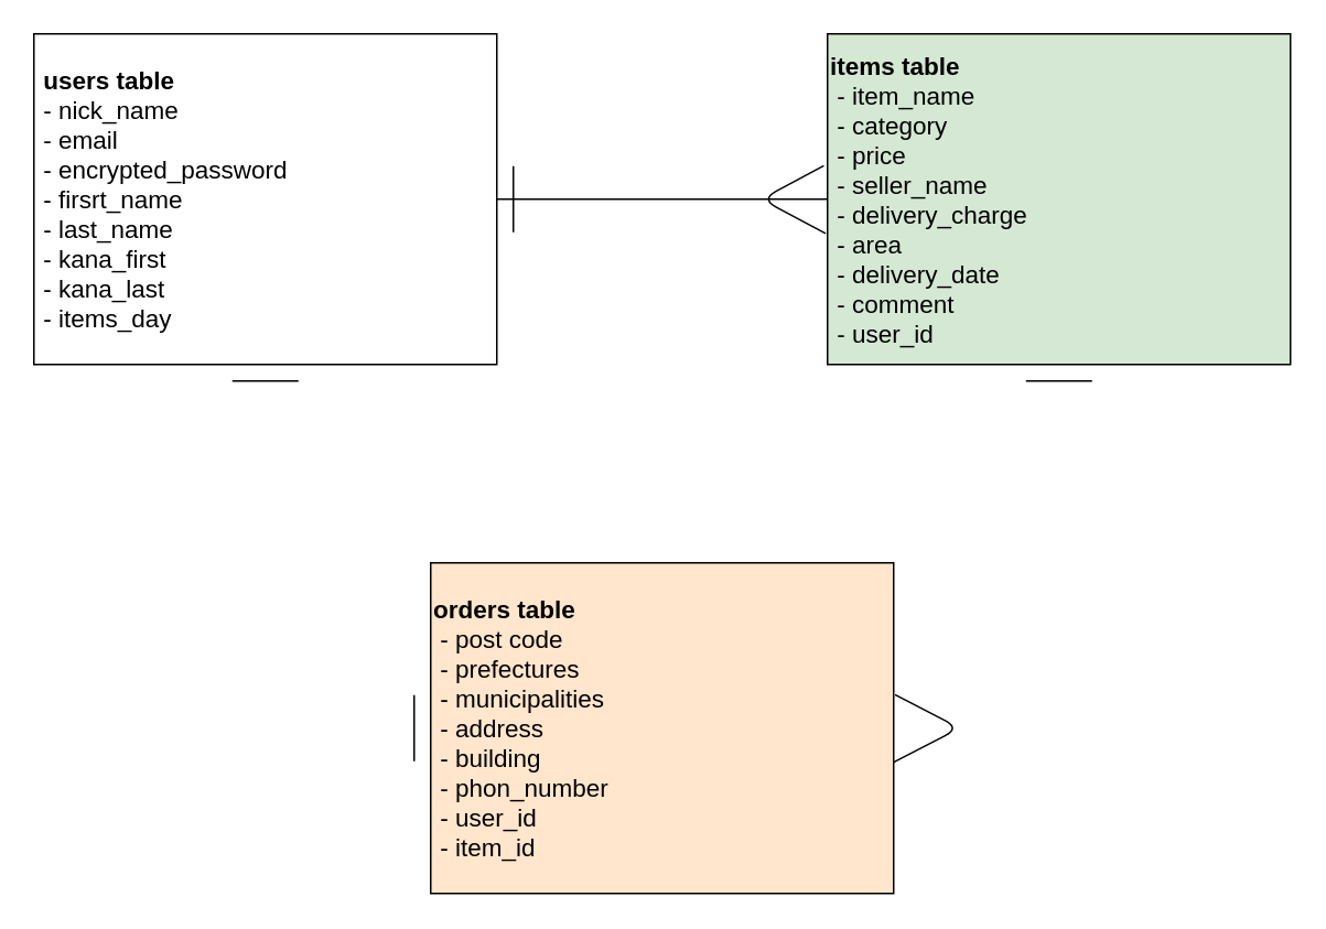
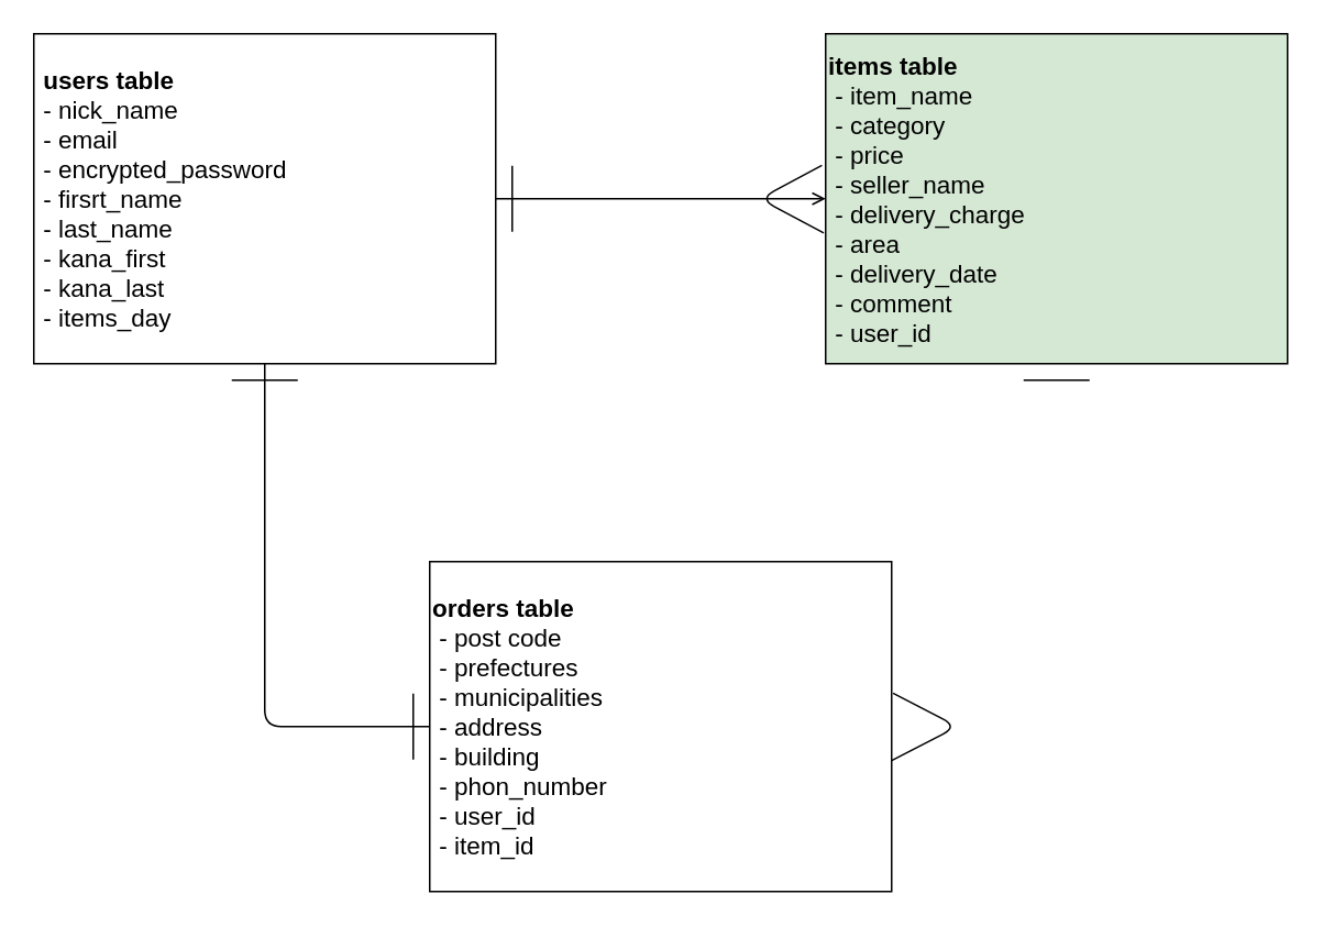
- <mxCell id="5" value="" style="endArrow=none;html=1;fontSize=15;exitX=1;exitY=0.5;exitDx=0;exitDy=0;entryX=0;entryY=0.5;entryDx=0;entryDy=0;" edge="1" parent="1" source="4" target="3"><mxGeometry width="50" height="50" relative="1" as="geometry"><mxPoint x="240" y="340" as="sourcePoint" /><mxPoint x="290" y="290" as="targetPoint" /></mxGeometry></mxCell>
+ <mxCell id="5" value="" style="endArrow=open;html=1;fontSize=15;exitX=1;exitY=0.5;exitDx=0;exitDy=0;entryX=0;entryY=0.5;entryDx=0;entryDy=0;" edge="1" parent="1" source="4" target="3"><mxGeometry width="50" height="50" relative="1" as="geometry"><mxPoint x="240" y="340" as="sourcePoint" /><mxPoint x="290" y="290" as="targetPoint" /></mxGeometry></mxCell>
+ <mxCell id="6" value="" style="endArrow=none;html=1;fontSize=15;exitX=0;exitY=0.5;exitDx=0;exitDy=0;entryX=0.5;entryY=1;entryDx=0;entryDy=0;" edge="1" parent="1" source="2" target="4"><mxGeometry width="50" height="50" relative="1" as="geometry"><mxPoint x="240" y="340" as="sourcePoint" /><mxPoint x="150" y="240" as="targetPoint" /><Array as="points"><mxPoint x="160" y="440" /></Array></mxGeometry></mxCell>
- <mxCell id="2" value="&lt;b style=&quot;font-size: 15px&quot;&gt;orders table&lt;/b&gt;&lt;br style=&quot;font-size: 15px&quot;&gt;&amp;nbsp;- post code&lt;br style=&quot;font-size: 15px&quot;&gt;&amp;nbsp;- prefectures&lt;br style=&quot;font-size: 15px&quot;&gt;&amp;nbsp;- municipalities&lt;br style=&quot;font-size: 15px&quot;&gt;&amp;nbsp;- address&lt;br style=&quot;font-size: 15px&quot;&gt;&amp;nbsp;- building&lt;br style=&quot;font-size: 15px&quot;&gt;&amp;nbsp;- phon_number&lt;br&gt;&amp;nbsp;- user_id&lt;br&gt;&amp;nbsp;- item_id" style="whiteSpace=wrap;html=1;align=left;fontSize=15;fillColor=#ffe6cc;" vertex="1" parent="1"><mxGeometry x="260" y="340" width="280" height="200" as="geometry" /></mxCell>
+ <mxCell id="2" value="&lt;b style=&quot;font-size: 15px&quot;&gt;orders table&lt;/b&gt;&lt;br style=&quot;font-size: 15px&quot;&gt;&amp;nbsp;- post code&lt;br style=&quot;font-size: 15px&quot;&gt;&amp;nbsp;- prefectures&lt;br style=&quot;font-size: 15px&quot;&gt;&amp;nbsp;- municipalities&lt;br style=&quot;font-size: 15px&quot;&gt;&amp;nbsp;- address&lt;br style=&quot;font-size: 15px&quot;&gt;&amp;nbsp;- building&lt;br style=&quot;font-size: 15px&quot;&gt;&amp;nbsp;- phon_number&lt;br&gt;&amp;nbsp;- user_id&lt;br&gt;&amp;nbsp;- item_id" style="whiteSpace=wrap;html=1;align=left;fontSize=15;" vertex="1" parent="1"><mxGeometry x="260" y="340" width="280" height="200" as="geometry" /></mxCell>
